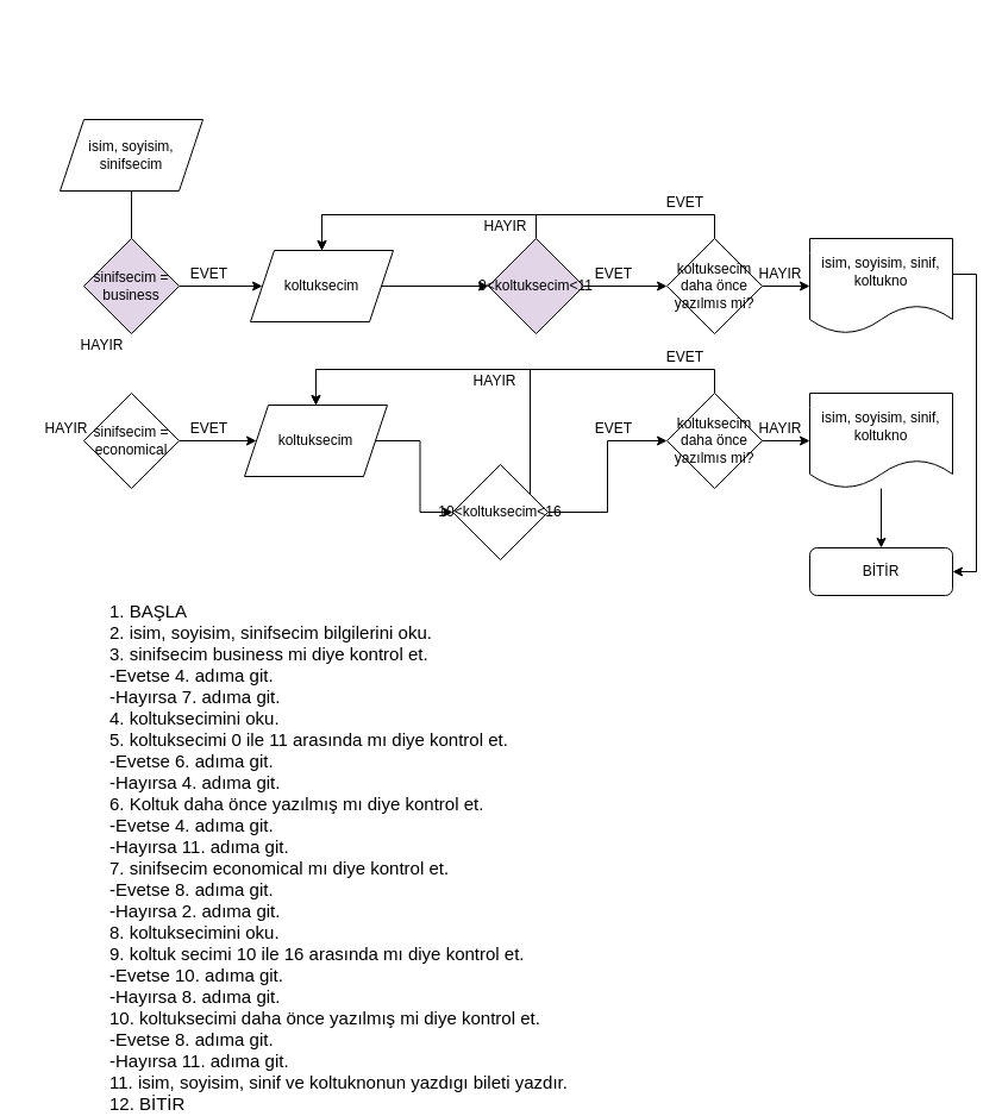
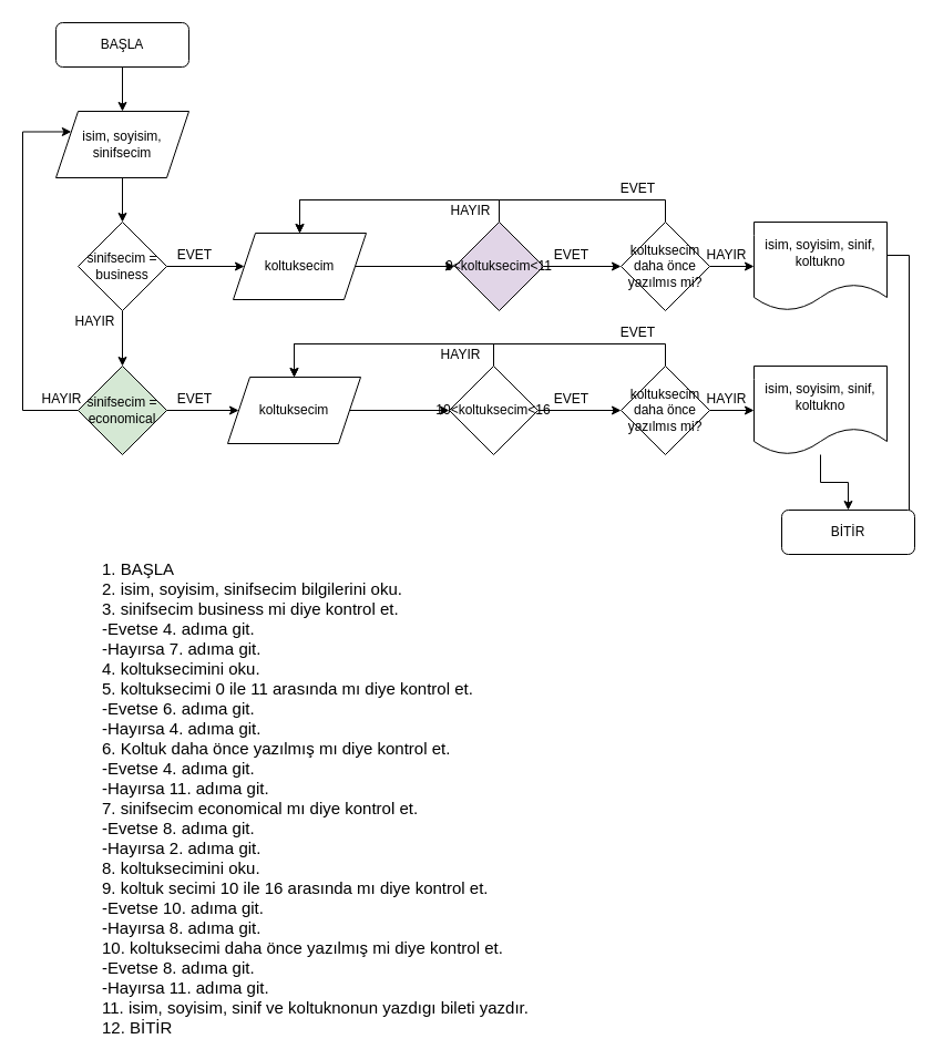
+ <mxCell id="3" value="BAŞLA" style="rounded=1;whiteSpace=wrap;html=1;" vertex="1" parent="1"><mxGeometry x="50" y="20" width="120" height="40" as="geometry" /></mxCell>
+ <mxCell id="2" value="" style="edgeStyle=orthogonalEdgeStyle;rounded=0;orthogonalLoop=1;jettySize=auto;html=1;" edge="1" parent="1" source="3" target="5"><mxGeometry relative="1" as="geometry" /></mxCell>
- <mxCell id="4" value="" style="edgeStyle=orthogonalEdgeStyle;rounded=0;orthogonalLoop=1;jettySize=auto;html=1;endArrow=none;" edge="1" parent="1" source="5" target="8"><mxGeometry relative="1" as="geometry" /></mxCell>
+ <mxCell id="4" value="" style="edgeStyle=orthogonalEdgeStyle;rounded=0;orthogonalLoop=1;jettySize=auto;html=1;" edge="1" parent="1" source="5" target="8"><mxGeometry relative="1" as="geometry" /></mxCell>
- <mxCell id="8" value="sinifsecim = business" style="rhombus;whiteSpace=wrap;html=1;fillColor=#e1d5e7;" vertex="1" parent="1"><mxGeometry x="70" y="200" width="80" height="80" as="geometry" /></mxCell>
+ <mxCell id="8" value="sinifsecim = business" style="rhombus;whiteSpace=wrap;html=1;" vertex="1" parent="1"><mxGeometry x="70" y="200" width="80" height="80" as="geometry" /></mxCell>
+ <mxCell id="10" style="edgeStyle=orthogonalEdgeStyle;rounded=0;orthogonalLoop=1;jettySize=auto;html=1;entryX=0;entryY=0.25;entryDx=0;entryDy=0;" edge="1" parent="1" source="11" target="5"><mxGeometry relative="1" as="geometry"><Array as="points"><mxPoint x="20" y="370" /><mxPoint x="20" y="119" /></Array></mxGeometry></mxCell>
+ <mxCell id="6" value="" style="edgeStyle=orthogonalEdgeStyle;rounded=0;orthogonalLoop=1;jettySize=auto;html=1;" edge="1" parent="1" source="8" target="11"><mxGeometry relative="1" as="geometry" /></mxCell>
- <mxCell id="11" value="sinifsecim = economical" style="rhombus;whiteSpace=wrap;html=1;" vertex="1" parent="1"><mxGeometry x="70" y="330" width="80" height="80" as="geometry" /></mxCell>
+ <mxCell id="11" value="sinifsecim = economical" style="rhombus;whiteSpace=wrap;html=1;fillColor=#d5e8d4;" vertex="1" parent="1"><mxGeometry x="70" y="330" width="80" height="80" as="geometry" /></mxCell>
- <mxCell id="23" value="10&amp;lt;koltuksecim&amp;lt;16" style="rhombus;whiteSpace=wrap;html=1;" vertex="1" parent="1"><mxGeometry x="380" y="390" width="80" height="80" as="geometry" /></mxCell>
+ <mxCell id="23" value="10&amp;lt;koltuksecim&amp;lt;16" style="rhombus;whiteSpace=wrap;html=1;" vertex="1" parent="1"><mxGeometry x="405" y="330" width="80" height="80" as="geometry" /></mxCell>
- <mxCell id="32" value="BİTİR" style="rounded=1;whiteSpace=wrap;html=1;" vertex="1" parent="1"><mxGeometry x="680" y="460" width="120" height="40" as="geometry" /></mxCell>
+ <mxCell id="32" value="BİTİR" style="rounded=1;whiteSpace=wrap;html=1;" vertex="1" parent="1"><mxGeometry x="705" y="460" width="120" height="40" as="geometry" /></mxCell>
